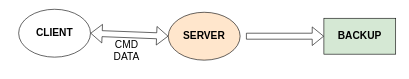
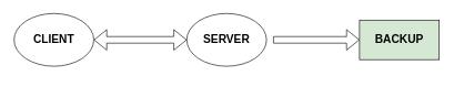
- <mxCell id="2" value="CLIENT" style="ellipse;whiteSpace=wrap;html=1;fontStyle=1;fontSize=17;" vertex="1" parent="1"><mxGeometry x="30" y="15" width="120" height="80" as="geometry" /></mxCell>
+ <mxCell id="2" value="CLIENT" style="ellipse;whiteSpace=wrap;html=1;fontStyle=1;fontSize=17;" vertex="1" parent="1"><mxGeometry x="20" y="20" width="120" height="80" as="geometry" /></mxCell>
- <mxCell id="3" value="SERVER" style="ellipse;whiteSpace=wrap;html=1;fontStyle=1;fontSize=17;fillColor=#ffe6cc;" vertex="1" parent="1"><mxGeometry x="280" y="20" width="120" height="80" as="geometry" /></mxCell>
+ <mxCell id="3" value="SERVER" style="ellipse;whiteSpace=wrap;html=1;fontStyle=1;fontSize=17;" vertex="1" parent="1"><mxGeometry x="280" y="20" width="120" height="80" as="geometry" /></mxCell>
- <mxCell id="4" value="CMD&lt;br&gt;DATA" style="text;html=1;align=center;verticalAlign=middle;resizable=0;points=[];autosize=1;fontSize=17;" vertex="1" parent="1"><mxGeometry x="180" y="60" width="60" height="50" as="geometry" /></mxCell>
